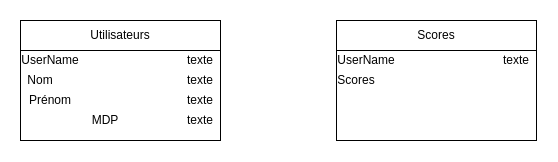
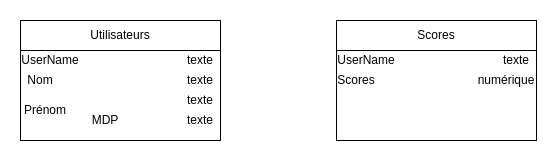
+ <mxCell id="19" value="numérique" style="text;html=1;strokeColor=none;fillColor=none;align=center;verticalAlign=middle;whiteSpace=wrap;rounded=0;" vertex="1" parent="1"><mxGeometry x="486" y="70" width="40" height="20" as="geometry" /></mxCell>
- <mxCell id="7" value="Prénom" style="text;html=1;strokeColor=none;fillColor=none;align=center;verticalAlign=middle;whiteSpace=wrap;rounded=0;" vertex="1" parent="1"><mxGeometry x="30" y="90" width="40" height="20" as="geometry" /></mxCell>
+ <mxCell id="7" value="Prénom" style="text;html=1;strokeColor=none;fillColor=none;align=center;verticalAlign=middle;whiteSpace=wrap;rounded=0;" vertex="1" parent="1"><mxGeometry x="25" y="100" width="40" height="20" as="geometry" /></mxCell>
